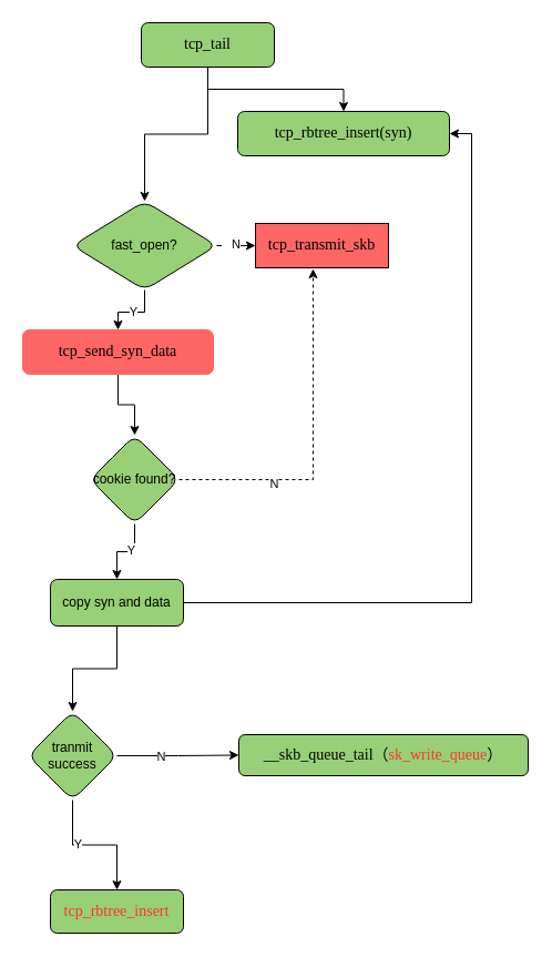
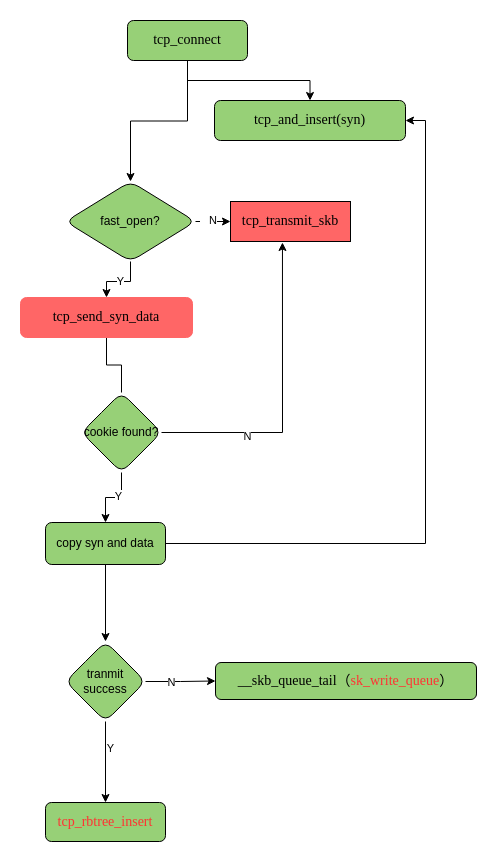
- <mxCell id="4" value="&lt;pre style=&quot;font-family: &amp;#34;jetbrains mono&amp;#34; ; font-size: 10.5pt&quot;&gt;&lt;span style=&quot;background-color: rgb(151 , 208 , 119)&quot;&gt;tcp_tail&lt;/span&gt;&lt;/pre&gt;" style="rounded=1;whiteSpace=wrap;html=1;fontSize=12;glass=0;strokeWidth=1;shadow=0;fillColor=#97D077;" parent="1" vertex="1"><mxGeometry x="127" y="20" width="120" height="40" as="geometry" /></mxCell>
+ <mxCell id="4" value="&lt;pre style=&quot;font-family: &amp;#34;jetbrains mono&amp;#34; ; font-size: 10.5pt&quot;&gt;&lt;span style=&quot;background-color: rgb(151 , 208 , 119)&quot;&gt;tcp_connect&lt;/span&gt;&lt;/pre&gt;" style="rounded=1;whiteSpace=wrap;html=1;fontSize=12;glass=0;strokeWidth=1;shadow=0;fillColor=#97D077;" parent="1" vertex="1"><mxGeometry x="127" y="20" width="120" height="40" as="geometry" /></mxCell>
- <mxCell id="17" value="&lt;pre style=&quot;font-family: &amp;#34;jetbrains mono&amp;#34; ; font-size: 10.5pt&quot;&gt;&lt;pre style=&quot;font-family: &amp;#34;jetbrains mono&amp;#34; ; font-size: 10.5pt&quot;&gt;&lt;font style=&quot;background-color: rgb(151 , 208 , 119)&quot;&gt;tcp_rbtree_insert(syn)&lt;/font&gt;&lt;/pre&gt;&lt;/pre&gt;" style="rounded=1;whiteSpace=wrap;html=1;fontSize=12;glass=0;strokeWidth=1;shadow=0;fillColor=#97D077;" vertex="1" parent="1"><mxGeometry x="214" y="100" width="191" height="40" as="geometry" /></mxCell>
+ <mxCell id="17" value="&lt;pre style=&quot;font-family: &amp;#34;jetbrains mono&amp;#34; ; font-size: 10.5pt&quot;&gt;&lt;pre style=&quot;font-family: &amp;#34;jetbrains mono&amp;#34; ; font-size: 10.5pt&quot;&gt;&lt;font style=&quot;background-color: rgb(151 , 208 , 119)&quot;&gt;tcp_and_insert(syn)&lt;/font&gt;&lt;/pre&gt;&lt;/pre&gt;" style="rounded=1;whiteSpace=wrap;html=1;fontSize=12;glass=0;strokeWidth=1;shadow=0;fillColor=#97D077;" vertex="1" parent="1"><mxGeometry x="214" y="100" width="191" height="40" as="geometry" /></mxCell>
- <mxCell id="6" value="" style="edgeStyle=orthogonalEdgeStyle;rounded=0;orthogonalLoop=1;jettySize=auto;html=1;fontColor=#000000;" edge="1" parent="1" source="7" target="12"><mxGeometry relative="1" as="geometry" /></mxCell>
+ <mxCell id="6" value="" style="edgeStyle=orthogonalEdgeStyle;rounded=0;orthogonalLoop=1;jettySize=auto;html=1;fontColor=#000000;endArrow=none;" edge="1" parent="1" source="7" target="12"><mxGeometry relative="1" as="geometry" /></mxCell>
- <mxCell id="8" value="" style="edgeStyle=orthogonalEdgeStyle;rounded=0;orthogonalLoop=1;jettySize=auto;html=1;fontColor=#000000;entryX=0.433;entryY=1.025;entryDx=0;entryDy=0;entryPerimeter=0;dashed=1;" edge="1" parent="1" source="12" target="5"><mxGeometry relative="1" as="geometry"><mxPoint x="378" y="400" as="targetPoint" /></mxGeometry></mxCell>
+ <mxCell id="8" value="" style="edgeStyle=orthogonalEdgeStyle;rounded=0;orthogonalLoop=1;jettySize=auto;html=1;fontColor=#000000;entryX=0.433;entryY=1.025;entryDx=0;entryDy=0;entryPerimeter=0;" edge="1" parent="1" source="12" target="5"><mxGeometry relative="1" as="geometry"><mxPoint x="378" y="400" as="targetPoint" /></mxGeometry></mxCell>
- <mxCell id="25" value="tranmit success" style="rhombus;whiteSpace=wrap;html=1;fillColor=#97D077;rounded=1;glass=0;strokeWidth=1;shadow=0;" vertex="1" parent="1"><mxGeometry x="25" y="641" width="80" height="80" as="geometry" /></mxCell>
+ <mxCell id="25" value="tranmit success" style="rhombus;whiteSpace=wrap;html=1;fillColor=#97D077;rounded=1;glass=0;strokeWidth=1;shadow=0;" vertex="1" parent="1"><mxGeometry x="65" y="641" width="80" height="80" as="geometry" /></mxCell>
